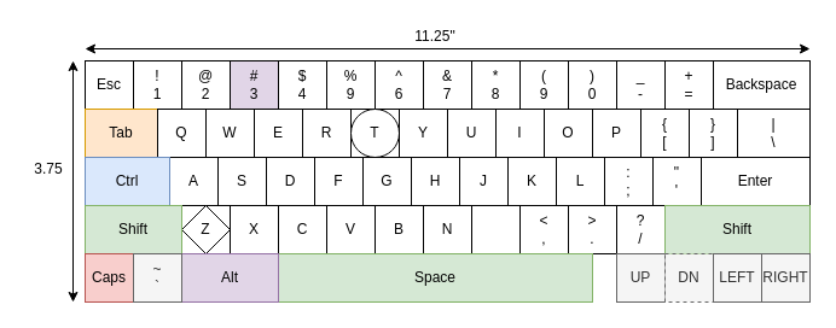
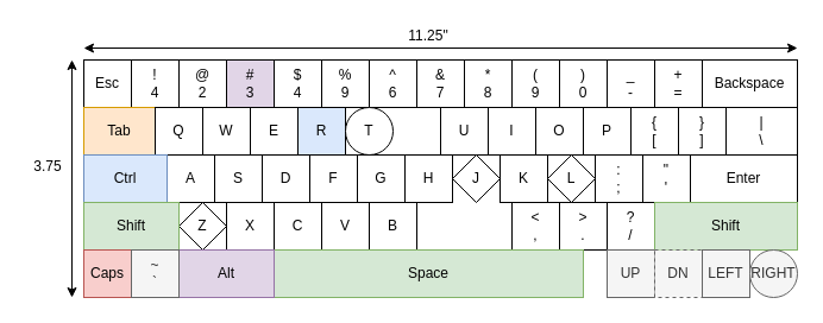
- <mxCell id="3" value="!&lt;br&gt;1" style="whiteSpace=wrap;html=1;aspect=fixed;" parent="1" vertex="1"><mxGeometry x="110" y="50" width="40" height="40" as="geometry" /></mxCell>
+ <mxCell id="3" value="!&lt;br&gt;4" style="whiteSpace=wrap;html=1;aspect=fixed;" parent="1" vertex="1"><mxGeometry x="110" y="50" width="40" height="40" as="geometry" /></mxCell>
- <mxCell id="44" value="R" style="whiteSpace=wrap;html=1;aspect=fixed;" parent="1" vertex="1"><mxGeometry x="250" y="90" width="40" height="40" as="geometry" /></mxCell>
+ <mxCell id="44" value="R" style="whiteSpace=wrap;html=1;aspect=fixed;fillColor=#dae8fc;" parent="1" vertex="1"><mxGeometry x="250" y="90" width="40" height="40" as="geometry" /></mxCell>
- <mxCell id="46" value="Y" style="whiteSpace=wrap;html=1;aspect=fixed;" parent="1" vertex="1"><mxGeometry x="330" y="90" width="40" height="40" as="geometry" /></mxCell>
- <mxCell id="59" value="J" style="whiteSpace=wrap;html=1;aspect=fixed;" parent="1" vertex="1"><mxGeometry x="380" y="130" width="40" height="40" as="geometry" /></mxCell>
+ <mxCell id="59" value="J" style="rhombus;whiteSpace=wrap;html=1;aspect=fixed;" parent="1" vertex="1"><mxGeometry x="380" y="130" width="40" height="40" as="geometry" /></mxCell>
- <mxCell id="61" value="L" style="whiteSpace=wrap;html=1;aspect=fixed;" parent="1" vertex="1"><mxGeometry x="460" y="130" width="40" height="40" as="geometry" /></mxCell>
+ <mxCell id="61" value="L" style="rhombus;whiteSpace=wrap;html=1;aspect=fixed;" parent="1" vertex="1"><mxGeometry x="460" y="130" width="40" height="40" as="geometry" /></mxCell>
- <mxCell id="28" value="N" style="whiteSpace=wrap;html=1;aspect=fixed;" parent="1" vertex="1"><mxGeometry x="350" y="170" width="40" height="40" as="geometry" /></mxCell>
- <mxCell id="55" value="RIGHT" style="whiteSpace=wrap;html=1;aspect=fixed;fillColor=#f5f5f5;strokeColor=#666666;fontColor=#333333;" parent="1" vertex="1"><mxGeometry x="630" y="210" width="40" height="40" as="geometry" /></mxCell>
+ <mxCell id="55" value="RIGHT" style="ellipse;whiteSpace=wrap;html=1;aspect=fixed;fillColor=#f5f5f5;strokeColor=#666666;fontColor=#333333;" parent="1" vertex="1"><mxGeometry x="630" y="210" width="40" height="40" as="geometry" /></mxCell>
